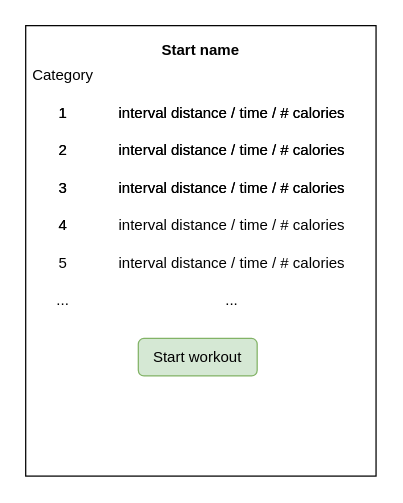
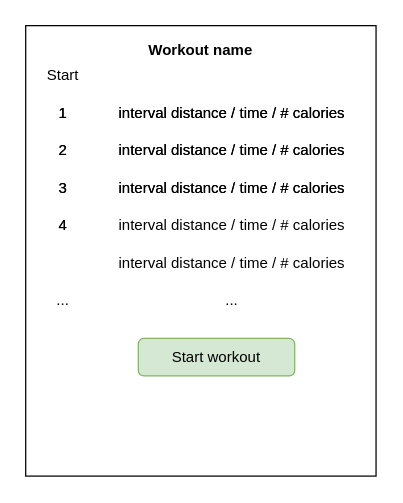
- <mxCell id="3" value="Start name" style="text;html=1;strokeColor=none;fillColor=none;align=center;verticalAlign=middle;whiteSpace=wrap;rounded=0;fontStyle=1" parent="1" vertex="1"><mxGeometry x="115" y="30" width="90" height="20" as="geometry" /></mxCell>
+ <mxCell id="3" value="Workout name" style="text;html=1;strokeColor=none;fillColor=none;align=center;verticalAlign=middle;whiteSpace=wrap;rounded=0;fontStyle=1" parent="1" vertex="1"><mxGeometry x="115" y="30" width="90" height="20" as="geometry" /></mxCell>
- <mxCell id="4" value="Category" style="text;html=1;strokeColor=none;fillColor=none;align=center;verticalAlign=middle;whiteSpace=wrap;rounded=0;" parent="1" vertex="1"><mxGeometry x="30" y="50" width="40" height="20" as="geometry" /></mxCell>
+ <mxCell id="4" value="Start" style="text;html=1;strokeColor=none;fillColor=none;align=center;verticalAlign=middle;whiteSpace=wrap;rounded=0;" parent="1" vertex="1"><mxGeometry x="30" y="50" width="40" height="20" as="geometry" /></mxCell>
- <mxCell id="9" value="5" style="text;html=1;strokeColor=none;fillColor=none;align=center;verticalAlign=middle;whiteSpace=wrap;rounded=0;" parent="1" vertex="1"><mxGeometry x="30" y="200" width="40" height="20" as="geometry" /></mxCell>
- <mxCell id="17" value="Start workout" style="rounded=1;whiteSpace=wrap;html=1;fillColor=#d5e8d4;strokeColor=#82b366;" parent="1" vertex="1"><mxGeometry x="110" y="270" width="95" height="30" as="geometry" /></mxCell>
+ <mxCell id="17" value="Start workout" style="rounded=1;whiteSpace=wrap;html=1;fillColor=#d5e8d4;strokeColor=#82b366;" parent="1" vertex="1"><mxGeometry x="110" y="270" width="125" height="30" as="geometry" /></mxCell>
